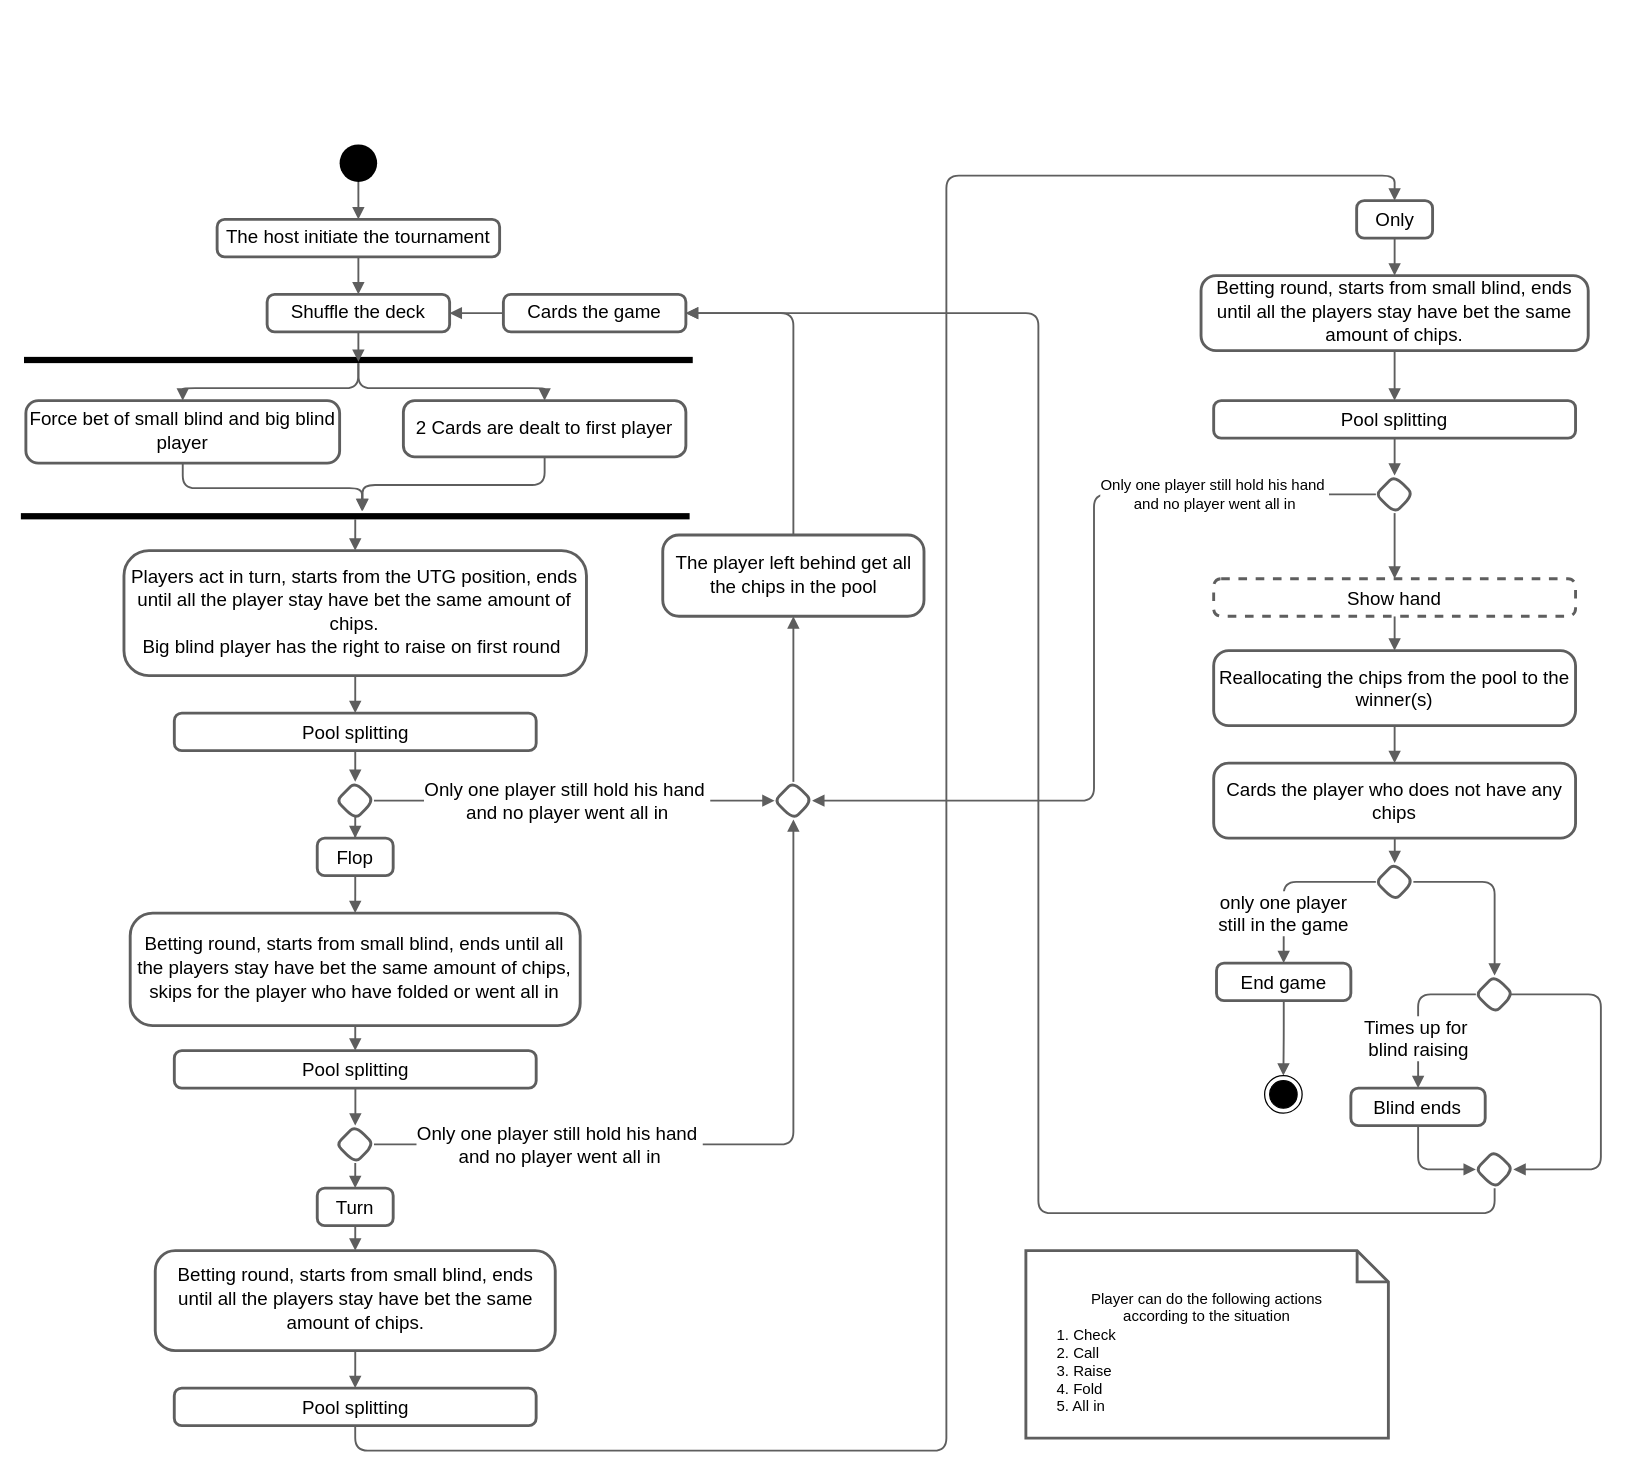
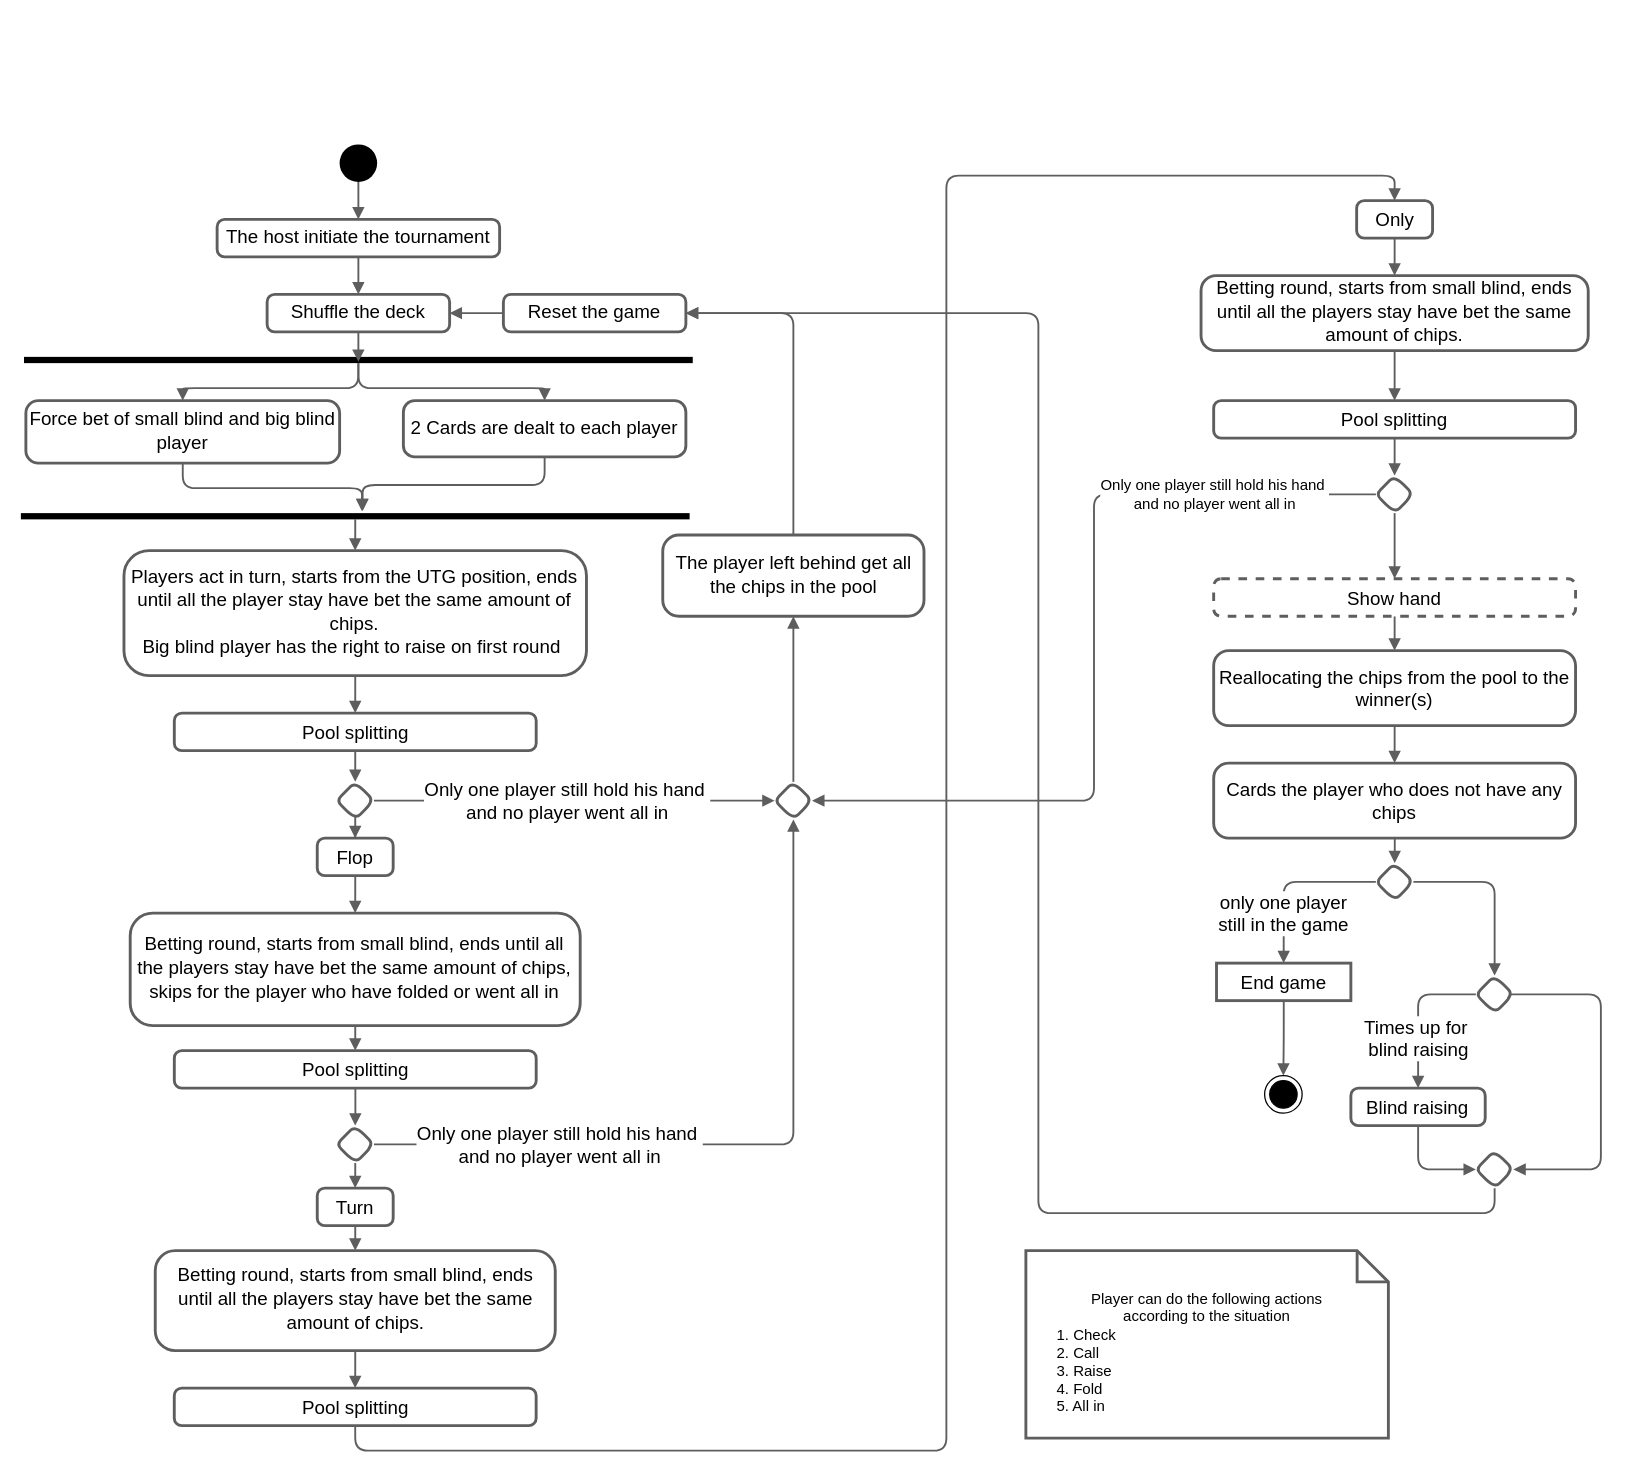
- <mxCell id="7" value="&lt;div style=&quot;display: flex; justify-content: center; text-align: center; align-items: baseline; font-size: 15px; line-height: 1.25; margin-top: -2px;&quot;&gt;&lt;span style=&quot;font-size: 15px;&quot;&gt;&lt;span style=&quot;font-size: 15px; color: rgb(0, 0, 0);&quot;&gt;Cards the game&lt;/span&gt;&lt;/span&gt;&lt;/div&gt;" style="rounded=1;arcSize=20;whiteSpace=wrap;overflow=block;blockSpacing=1;html=1;fontSize=15;spacing=0;strokeColor=#5e5e5e;strokeOpacity=100;fillOpacity=100;fillColor=#ffffff;strokeWidth=2.3;" parent="1" vertex="1"><mxGeometry x="402" y="235" width="146" height="30" as="geometry" /></mxCell>
+ <mxCell id="7" value="&lt;div style=&quot;display: flex; justify-content: center; text-align: center; align-items: baseline; font-size: 15px; line-height: 1.25; margin-top: -2px;&quot;&gt;&lt;span style=&quot;font-size: 15px;&quot;&gt;&lt;span style=&quot;font-size: 15px; color: rgb(0, 0, 0);&quot;&gt;Reset the game&lt;/span&gt;&lt;/span&gt;&lt;/div&gt;" style="rounded=1;arcSize=20;whiteSpace=wrap;overflow=block;blockSpacing=1;html=1;fontSize=15;spacing=0;strokeColor=#5e5e5e;strokeOpacity=100;fillOpacity=100;fillColor=#ffffff;strokeWidth=2.3;" parent="1" vertex="1"><mxGeometry x="402" y="235" width="146" height="30" as="geometry" /></mxCell>
- <mxCell id="11" value="&lt;div style=&quot;display: flex; justify-content: center; text-align: center; align-items: baseline; font-size: 15px; line-height: 1.25; margin-top: -2px;&quot;&gt;&lt;span style=&quot;font-size: 15px;&quot;&gt;&lt;span style=&quot;font-size: 15px; color: rgb(0, 0, 0);&quot;&gt;2 Cards are dealt to first player&lt;/span&gt;&lt;/span&gt;&lt;/div&gt;" style="rounded=1;arcSize=20;whiteSpace=wrap;overflow=block;blockSpacing=1;html=1;fontSize=15;spacing=0;strokeColor=#5e5e5e;strokeOpacity=100;fillOpacity=100;fillColor=#ffffff;strokeWidth=2.3;" parent="1" vertex="1"><mxGeometry x="322" y="320" width="226" height="45" as="geometry" /></mxCell>
+ <mxCell id="11" value="&lt;div style=&quot;display: flex; justify-content: center; text-align: center; align-items: baseline; font-size: 15px; line-height: 1.25; margin-top: -2px;&quot;&gt;&lt;span style=&quot;font-size: 15px;&quot;&gt;&lt;span style=&quot;font-size: 15px; color: rgb(0, 0, 0);&quot;&gt;2 Cards are dealt to each player&lt;/span&gt;&lt;/span&gt;&lt;/div&gt;" style="rounded=1;arcSize=20;whiteSpace=wrap;overflow=block;blockSpacing=1;html=1;fontSize=15;spacing=0;strokeColor=#5e5e5e;strokeOpacity=100;fillOpacity=100;fillColor=#ffffff;strokeWidth=2.3;" parent="1" vertex="1"><mxGeometry x="322" y="320" width="226" height="45" as="geometry" /></mxCell>
- <mxCell id="54" value="End game" style="rounded=1;arcSize=20;whiteSpace=wrap;overflow=block;blockSpacing=1;html=1;fontSize=15;spacing=0;strokeColor=#5e5e5e;strokeOpacity=100;fillOpacity=100;fillColor=#ffffff;strokeWidth=2.3;" parent="1" vertex="1"><mxGeometry x="972.51" y="770" width="107.48" height="30" as="geometry" /></mxCell>
+ <mxCell id="54" value="End game" style="arcSize=20;whiteSpace=wrap;overflow=block;blockSpacing=1;html=1;fontSize=15;spacing=0;strokeColor=#5e5e5e;strokeOpacity=100;fillOpacity=100;fillColor=#ffffff;strokeWidth=2.3;rounded=0;" parent="1" vertex="1"><mxGeometry x="972.51" y="770" width="107.48" height="30" as="geometry" /></mxCell>
- <mxCell id="52" value="Blind ends" style="rounded=1;arcSize=20;whiteSpace=wrap;overflow=block;blockSpacing=1;html=1;fontSize=15;spacing=0;strokeColor=#5e5e5e;strokeOpacity=100;fillOpacity=100;fillColor=#ffffff;strokeWidth=2.3;" parent="1" vertex="1"><mxGeometry x="1079.99" y="870" width="107.48" height="30" as="geometry" /></mxCell>
+ <mxCell id="52" value="Blind raising" style="rounded=1;arcSize=20;whiteSpace=wrap;overflow=block;blockSpacing=1;html=1;fontSize=15;spacing=0;strokeColor=#5e5e5e;strokeOpacity=100;fillOpacity=100;fillColor=#ffffff;strokeWidth=2.3;" parent="1" vertex="1"><mxGeometry x="1079.99" y="870" width="107.48" height="30" as="geometry" /></mxCell>
